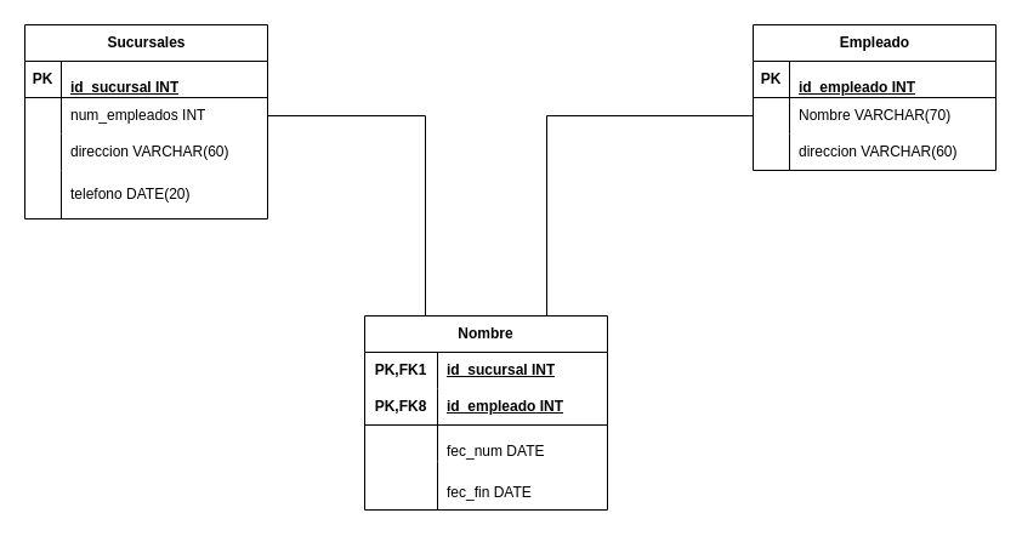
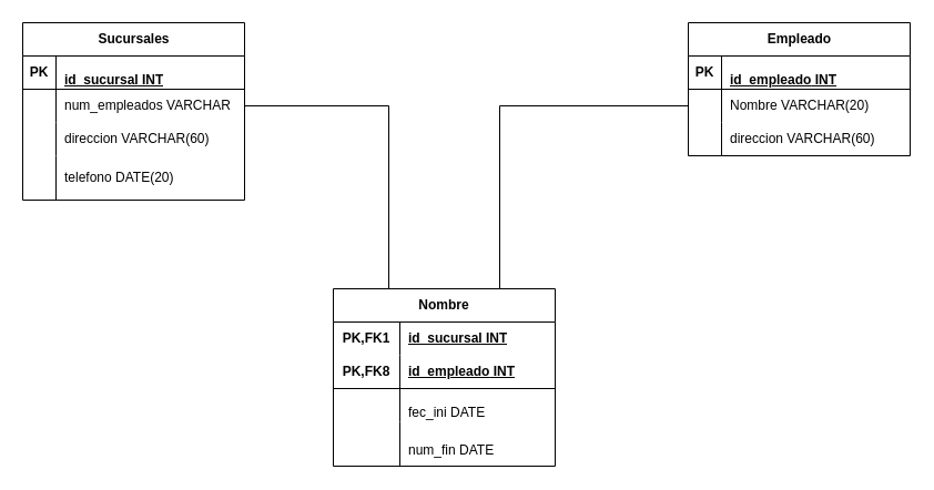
- <mxCell id="8" value="num_empleados INT" style="shape=partialRectangle;connectable=0;fillColor=none;top=0;left=0;bottom=0;right=0;align=left;spacingLeft=6;overflow=hidden;whiteSpace=wrap;html=1;" parent="6" vertex="1"><mxGeometry x="30" width="170" height="30" as="geometry"><mxRectangle width="170" height="30" as="alternateBounds" /></mxGeometry></mxCell>
+ <mxCell id="8" value="num_empleados VARCHAR" style="shape=partialRectangle;connectable=0;fillColor=none;top=0;left=0;bottom=0;right=0;align=left;spacingLeft=6;overflow=hidden;whiteSpace=wrap;html=1;" parent="6" vertex="1"><mxGeometry x="30" width="170" height="30" as="geometry"><mxRectangle width="170" height="30" as="alternateBounds" /></mxGeometry></mxCell>
- <mxCell id="21" value="Nombre VARCHAR(70)" style="shape=partialRectangle;connectable=0;fillColor=none;top=0;left=0;bottom=0;right=0;align=left;spacingLeft=6;overflow=hidden;whiteSpace=wrap;html=1;" parent="19" vertex="1"><mxGeometry x="30" width="170" height="30" as="geometry"><mxRectangle width="170" height="30" as="alternateBounds" /></mxGeometry></mxCell>
+ <mxCell id="21" value="Nombre VARCHAR(20)" style="shape=partialRectangle;connectable=0;fillColor=none;top=0;left=0;bottom=0;right=0;align=left;spacingLeft=6;overflow=hidden;whiteSpace=wrap;html=1;" parent="19" vertex="1"><mxGeometry x="30" width="170" height="30" as="geometry"><mxRectangle width="170" height="30" as="alternateBounds" /></mxGeometry></mxCell>
- <mxCell id="34" value="&lt;p style=&quot;margin-bottom: 0cm;&quot; align=&quot;justify&quot;&gt;fec_num DATE&lt;/p&gt;" style="shape=partialRectangle;connectable=0;fillColor=none;top=0;left=0;bottom=0;right=0;align=left;spacingLeft=6;overflow=hidden;html=1;whiteSpace=wrap;" parent="32" vertex="1"><mxGeometry x="60" width="140" height="30" as="geometry"><mxRectangle width="140" height="30" as="alternateBounds" /></mxGeometry></mxCell>
+ <mxCell id="34" value="&lt;p style=&quot;margin-bottom: 0cm;&quot; align=&quot;justify&quot;&gt;fec_ini DATE&lt;/p&gt;" style="shape=partialRectangle;connectable=0;fillColor=none;top=0;left=0;bottom=0;right=0;align=left;spacingLeft=6;overflow=hidden;html=1;whiteSpace=wrap;" parent="32" vertex="1"><mxGeometry x="60" width="140" height="30" as="geometry"><mxRectangle width="140" height="30" as="alternateBounds" /></mxGeometry></mxCell>
- <mxCell id="37" value="&lt;p style=&quot;orphans: 0; widows: 0; margin-bottom: 0cm; text-decoration: none&quot; align=&quot;justify&quot;&gt;&lt;span style=&quot;font-weight: normal&quot;&gt;fec_fin DATE&lt;/span&gt;&lt;/p&gt;" style="shape=partialRectangle;connectable=0;fillColor=none;top=0;left=0;bottom=0;right=0;align=left;spacingLeft=6;overflow=hidden;html=1;whiteSpace=wrap;" parent="35" vertex="1"><mxGeometry x="60" width="140" height="40" as="geometry"><mxRectangle width="140" height="40" as="alternateBounds" /></mxGeometry></mxCell>
+ <mxCell id="37" value="&lt;p style=&quot;orphans: 0; widows: 0; margin-bottom: 0cm; text-decoration: none&quot; align=&quot;justify&quot;&gt;&lt;span style=&quot;font-weight: normal&quot;&gt;num_fin DATE&lt;/span&gt;&lt;/p&gt;" style="shape=partialRectangle;connectable=0;fillColor=none;top=0;left=0;bottom=0;right=0;align=left;spacingLeft=6;overflow=hidden;html=1;whiteSpace=wrap;" parent="35" vertex="1"><mxGeometry x="60" width="140" height="40" as="geometry"><mxRectangle width="140" height="40" as="alternateBounds" /></mxGeometry></mxCell>
